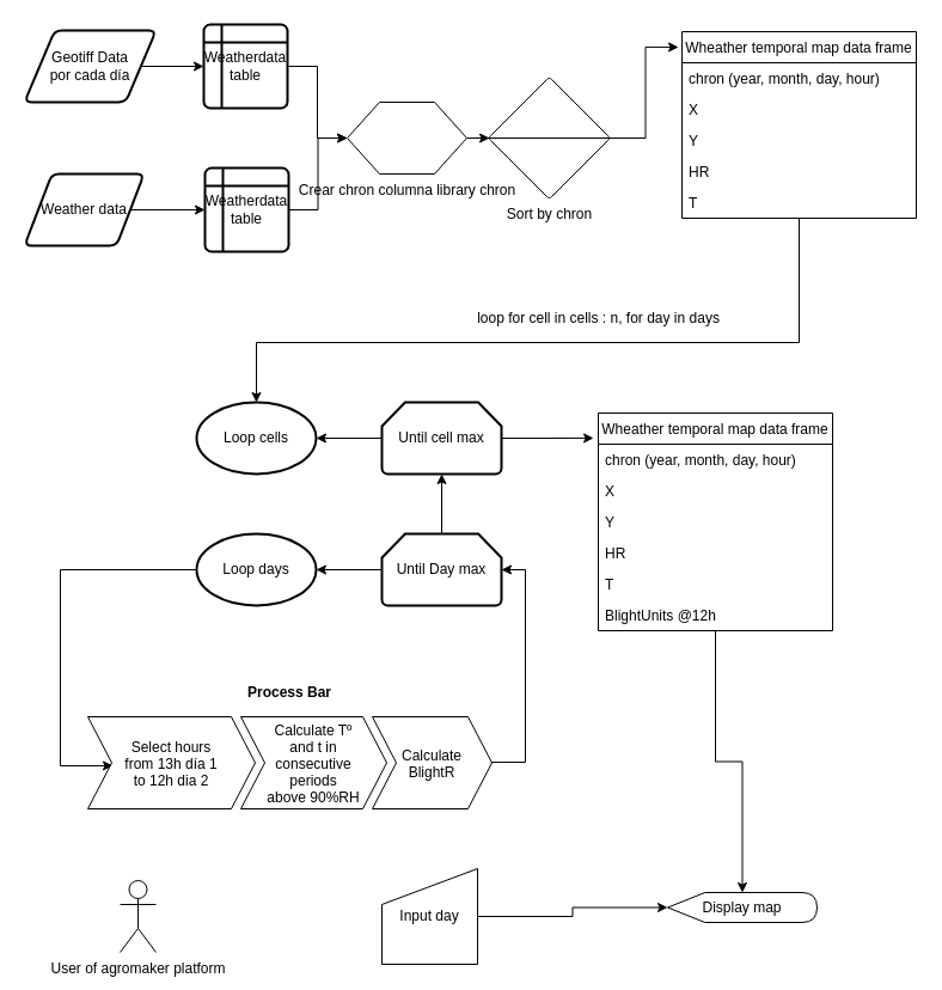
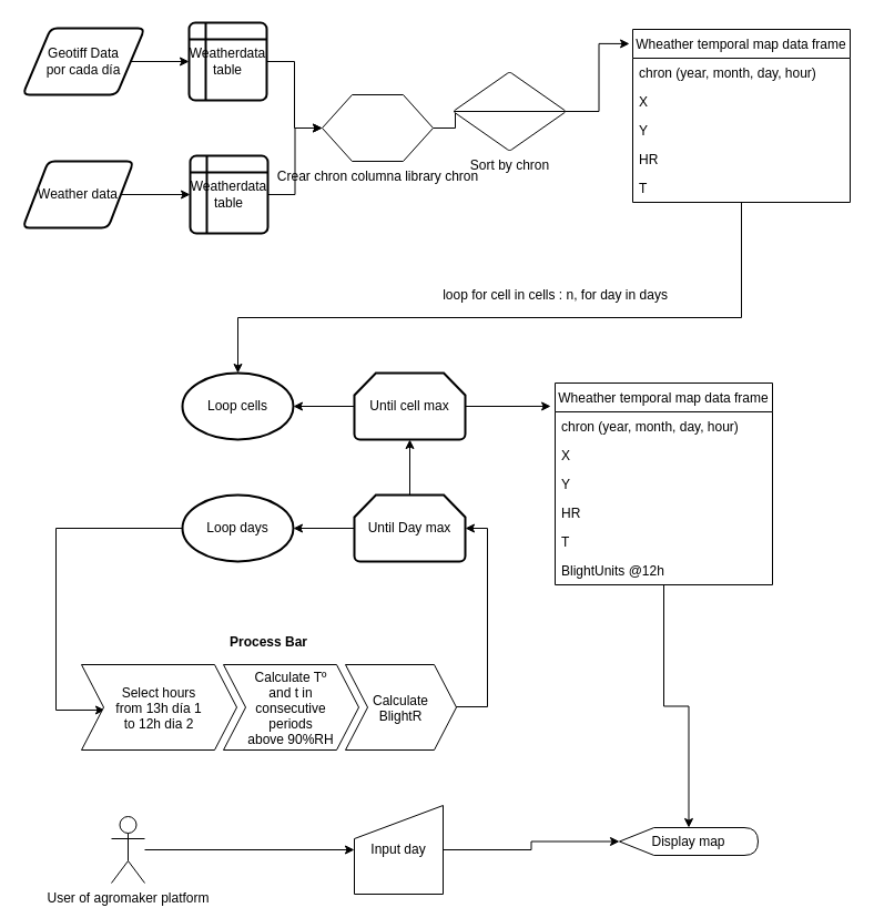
- <mxCell id="10" value="Sort by chron" style="verticalLabelPosition=bottom;verticalAlign=top;html=1;shape=mxgraph.flowchart.sort;" parent="1" vertex="1"><mxGeometry x="409" y="65" width="100" height="100" as="geometry" /></mxCell>
+ <mxCell id="10" value="Sort by chron" style="verticalLabelPosition=bottom;verticalAlign=top;html=1;shape=mxgraph.flowchart.sort;" parent="1" vertex="1"><mxGeometry x="409" y="65" width="100" height="70" as="geometry" /></mxCell>
+ <mxCell id="47" style="edgeStyle=orthogonalEdgeStyle;rounded=0;orthogonalLoop=1;jettySize=auto;html=1;" parent="1" source="48" target="46" edge="1"><mxGeometry relative="1" as="geometry" /></mxCell>
